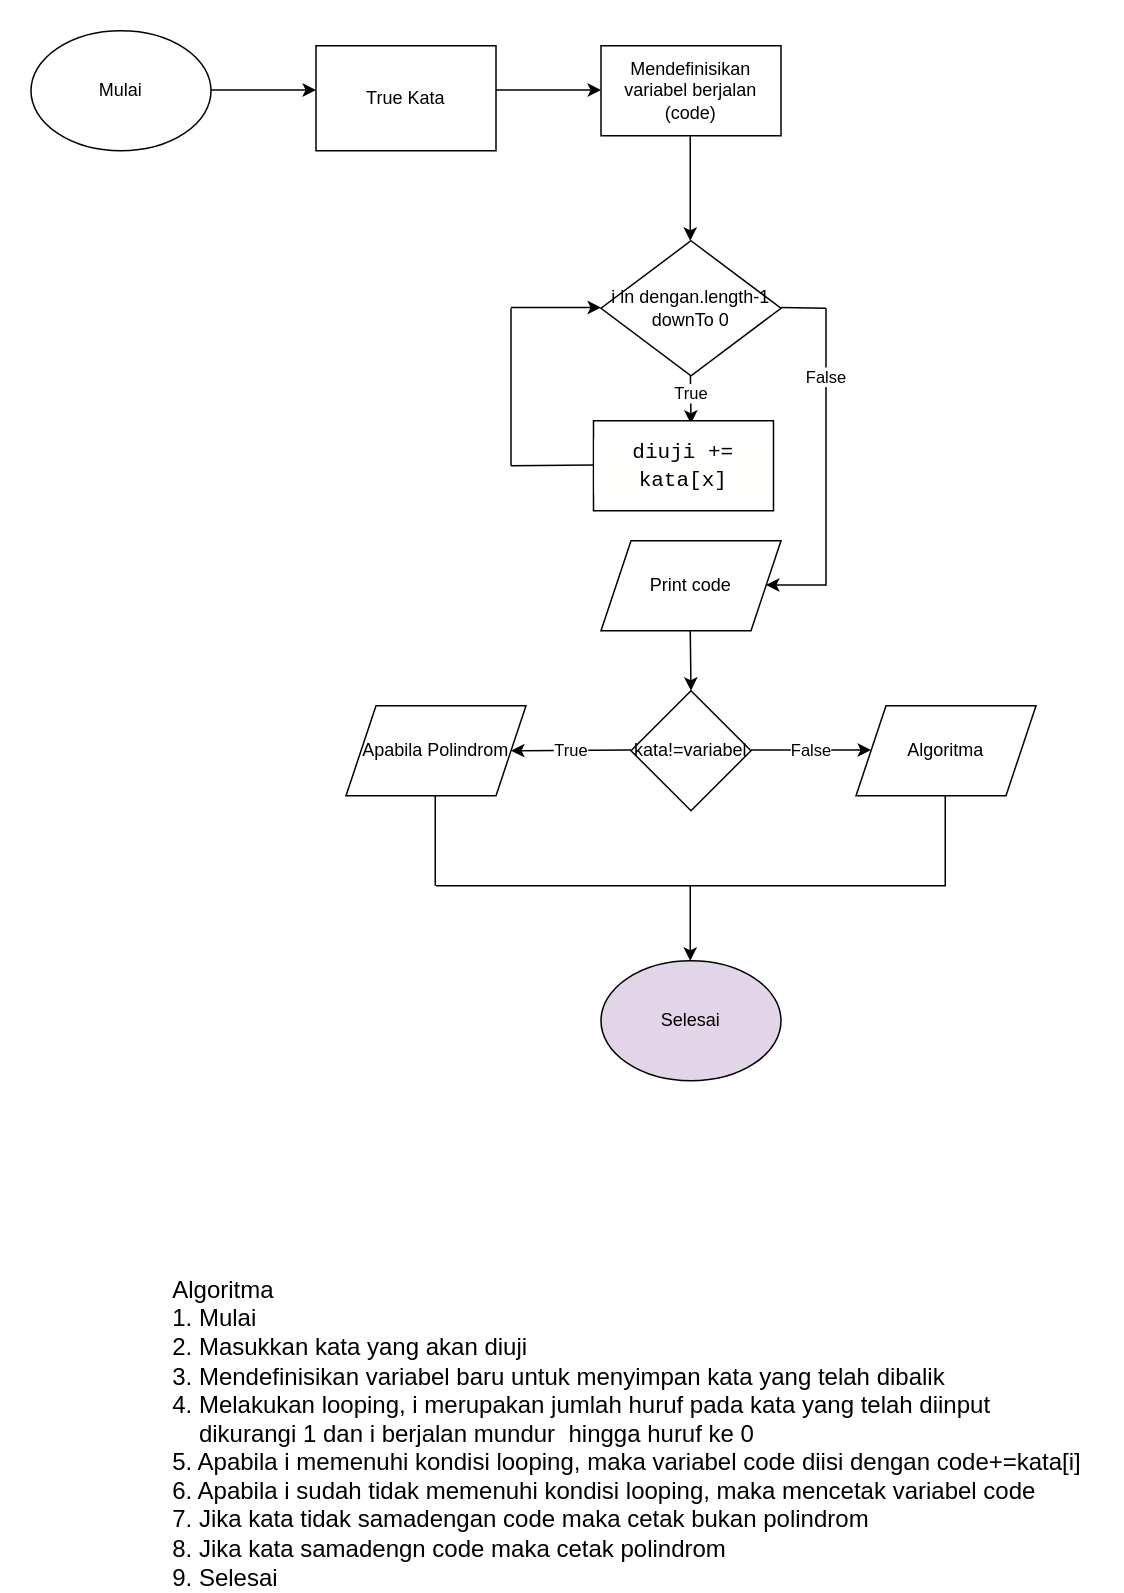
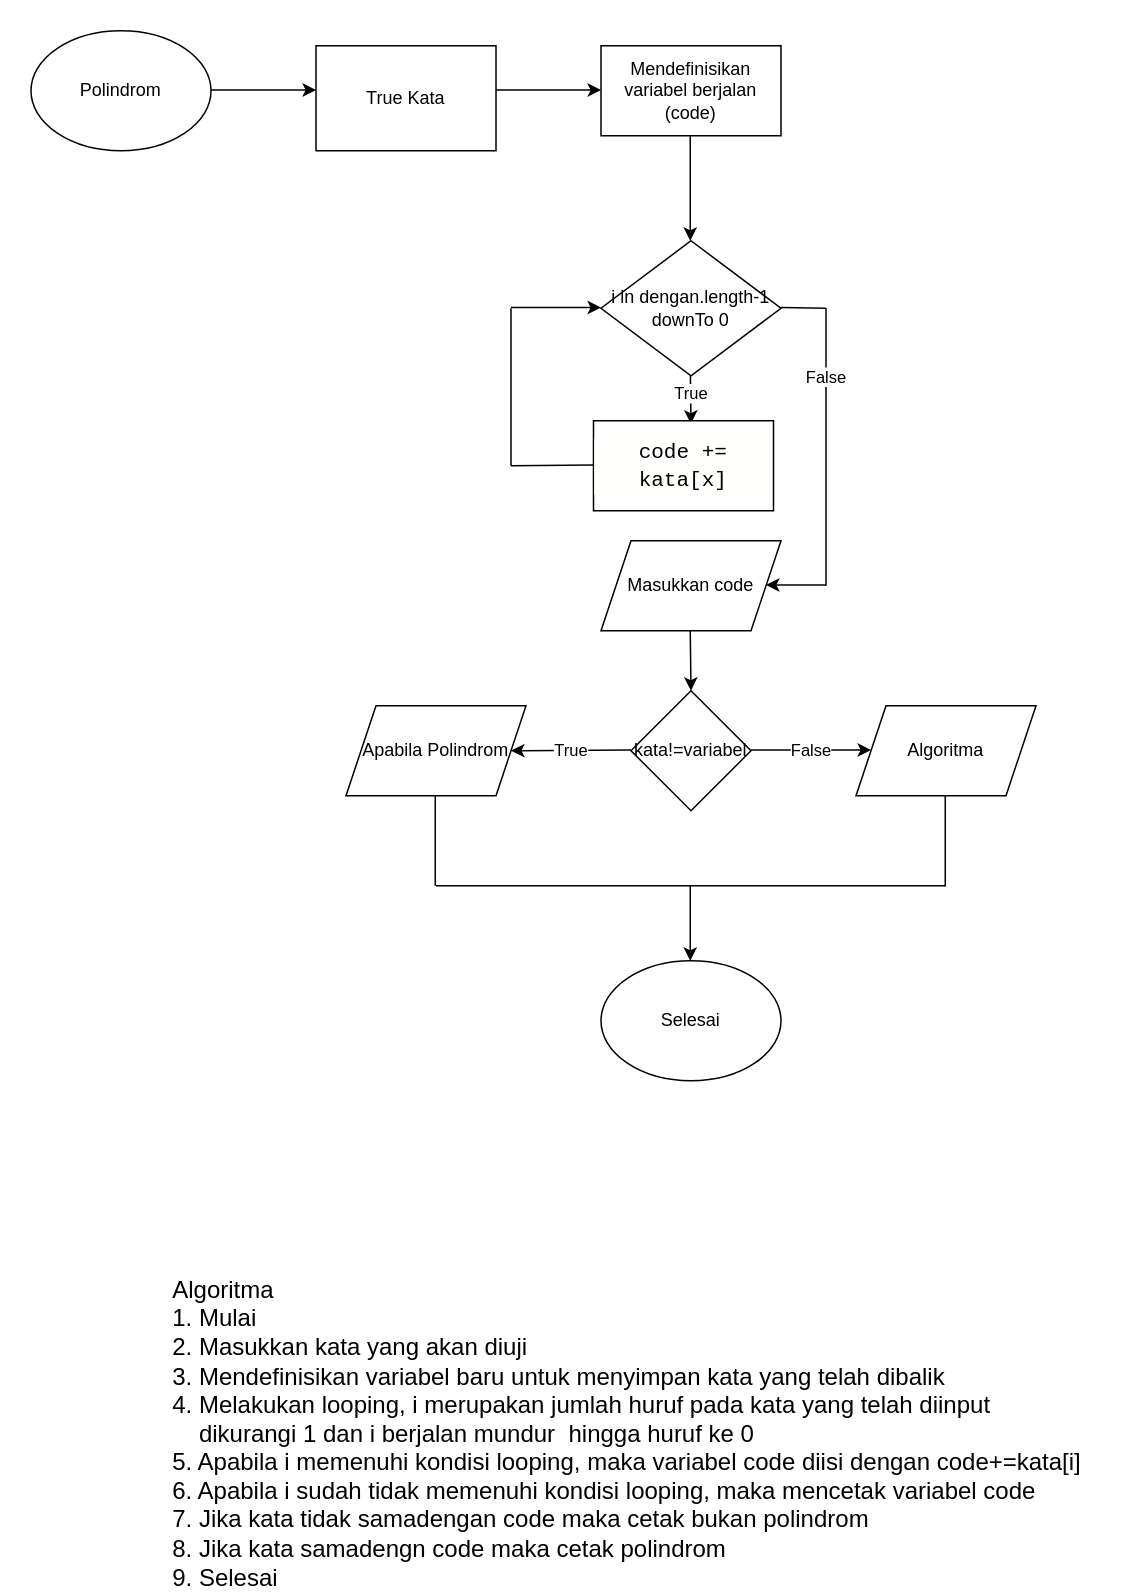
- <mxCell id="2" value="Mulai" style="ellipse;whiteSpace=wrap;html=1;" parent="1" vertex="1"><mxGeometry x="20" y="20" width="120" height="80" as="geometry" /></mxCell>
+ <mxCell id="2" value="Polindrom" style="ellipse;whiteSpace=wrap;html=1;" parent="1" vertex="1"><mxGeometry x="20" y="20" width="120" height="80" as="geometry" /></mxCell>
- <mxCell id="9" value="&#10;&#10;&lt;div style=&quot;color: rgb(0, 0, 0); background-color: rgb(255, 255, 254); font-family: consolas, &amp;quot;courier new&amp;quot;, monospace; font-weight: normal; font-size: 14px; line-height: 19px;&quot;&gt;&lt;div&gt;&lt;span style=&quot;color: #000000&quot;&gt;diuji += kata[x]&lt;/span&gt;&lt;/div&gt;&lt;/div&gt;&#10;&#10;" style="rounded=0;whiteSpace=wrap;html=1;" parent="1" vertex="1"><mxGeometry x="395" y="280" width="120" height="60" as="geometry" /></mxCell>
+ <mxCell id="9" value="&#10;&#10;&lt;div style=&quot;color: rgb(0, 0, 0); background-color: rgb(255, 255, 254); font-family: consolas, &amp;quot;courier new&amp;quot;, monospace; font-weight: normal; font-size: 14px; line-height: 19px;&quot;&gt;&lt;div&gt;&lt;span style=&quot;color: #000000&quot;&gt;code += kata[x]&lt;/span&gt;&lt;/div&gt;&lt;/div&gt;&#10;&#10;" style="rounded=0;whiteSpace=wrap;html=1;" parent="1" vertex="1"><mxGeometry x="395" y="280" width="120" height="60" as="geometry" /></mxCell>
- <mxCell id="10" value="&lt;span&gt;Print code&lt;/span&gt;" style="shape=parallelogram;perimeter=parallelogramPerimeter;whiteSpace=wrap;html=1;fixedSize=1;" parent="1" vertex="1"><mxGeometry x="400" y="360" width="120" height="60" as="geometry" /></mxCell>
+ <mxCell id="10" value="&lt;span&gt;Masukkan code&lt;/span&gt;" style="shape=parallelogram;perimeter=parallelogramPerimeter;whiteSpace=wrap;html=1;fixedSize=1;" parent="1" vertex="1"><mxGeometry x="400" y="360" width="120" height="60" as="geometry" /></mxCell>
- <mxCell id="21" value="Selesai" style="ellipse;whiteSpace=wrap;html=1;fillColor=#e1d5e7;" parent="1" vertex="1"><mxGeometry x="400" y="640" width="120" height="80" as="geometry" /></mxCell>
+ <mxCell id="21" value="Selesai" style="ellipse;whiteSpace=wrap;html=1;" parent="1" vertex="1"><mxGeometry x="400" y="640" width="120" height="80" as="geometry" /></mxCell>
